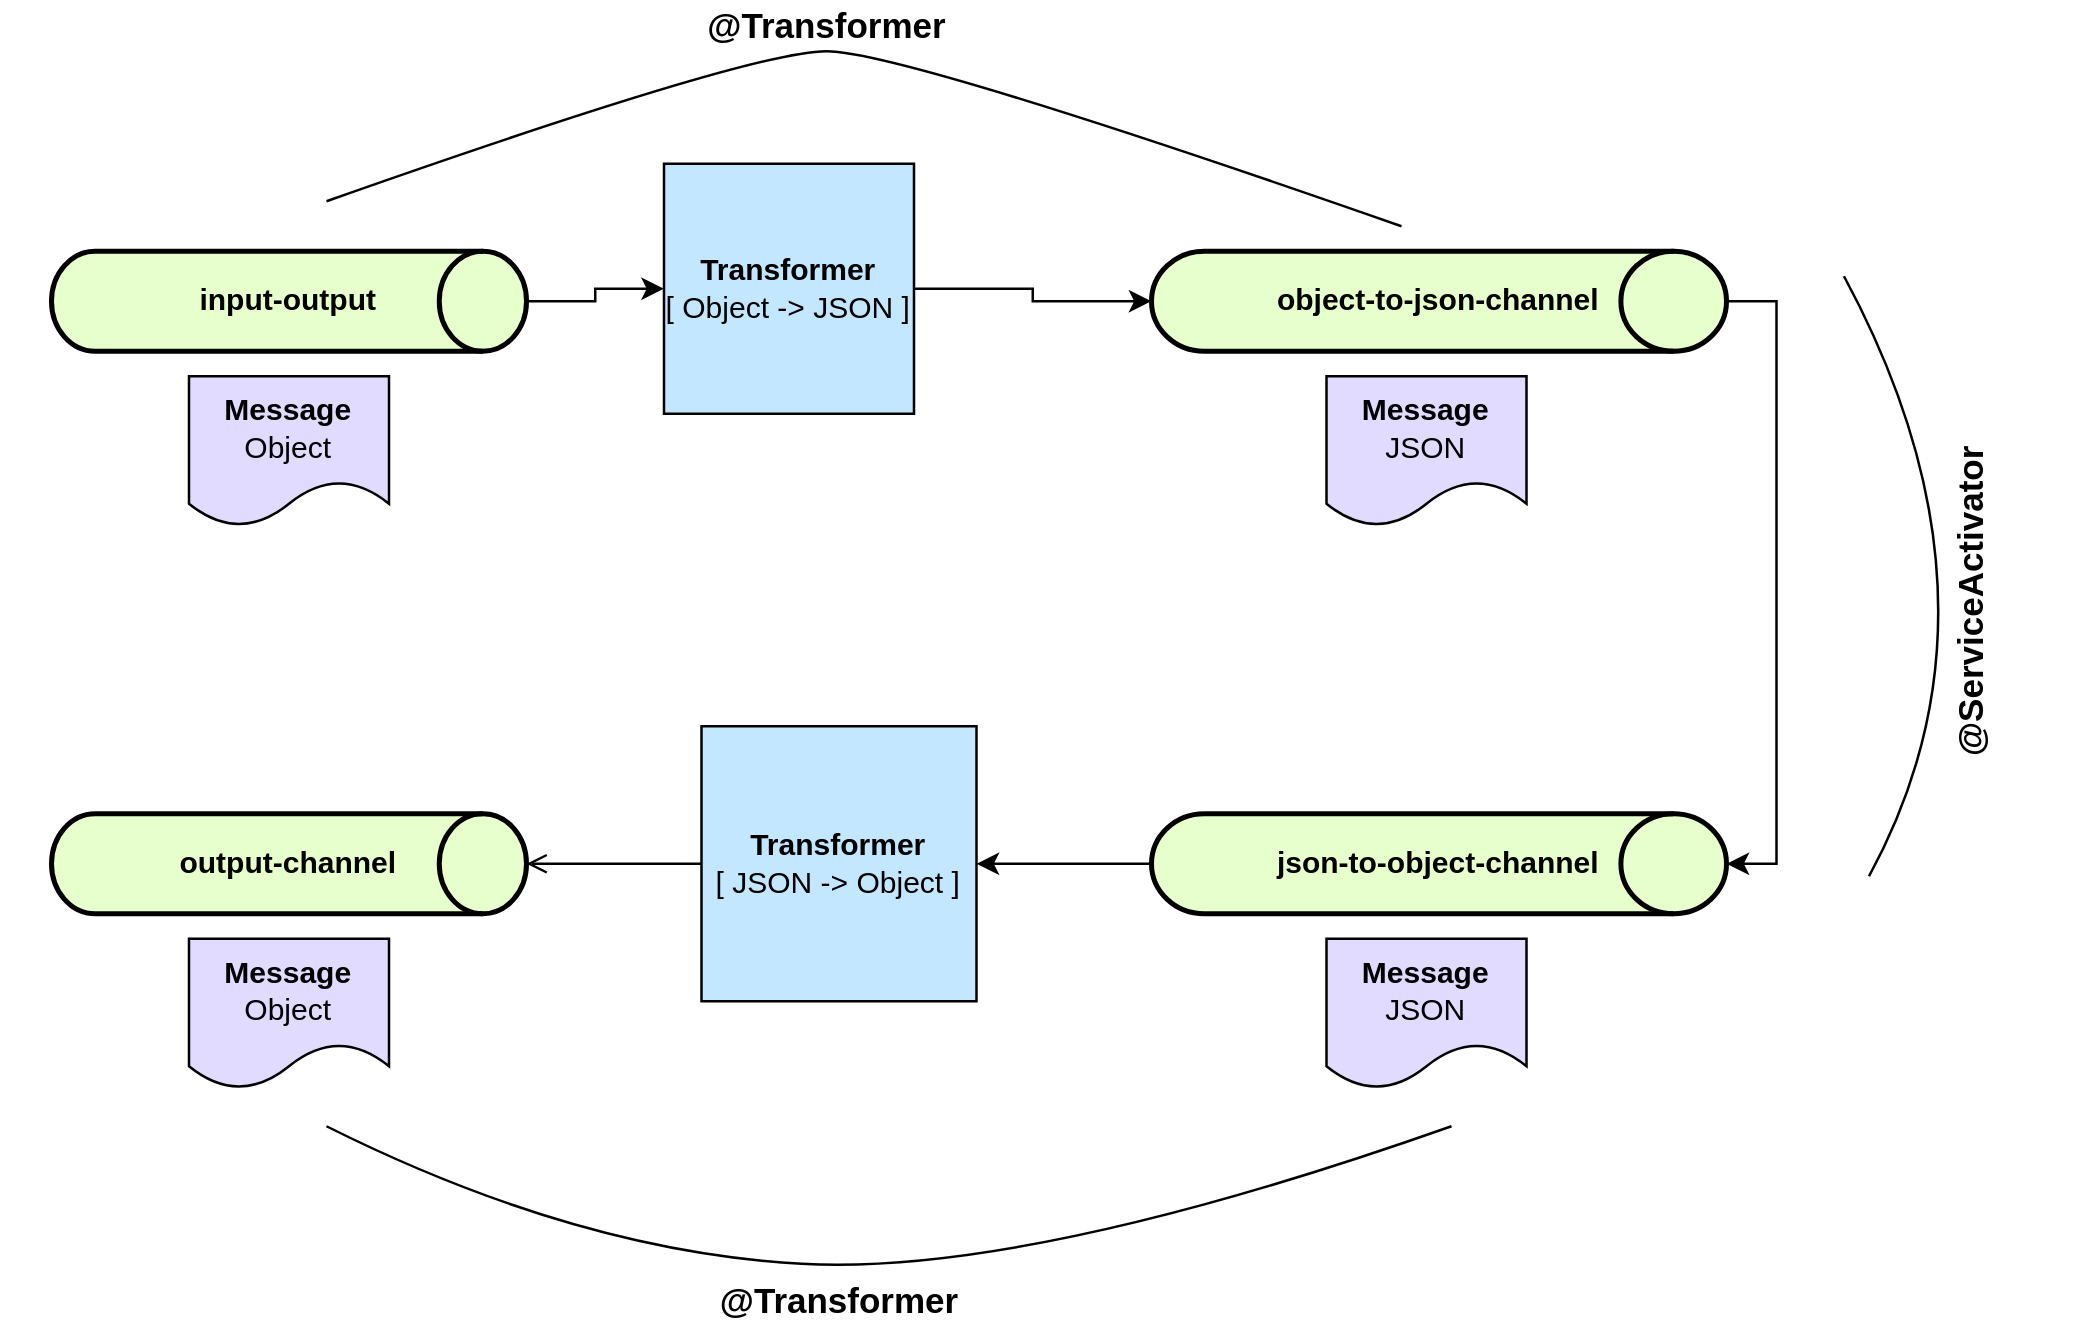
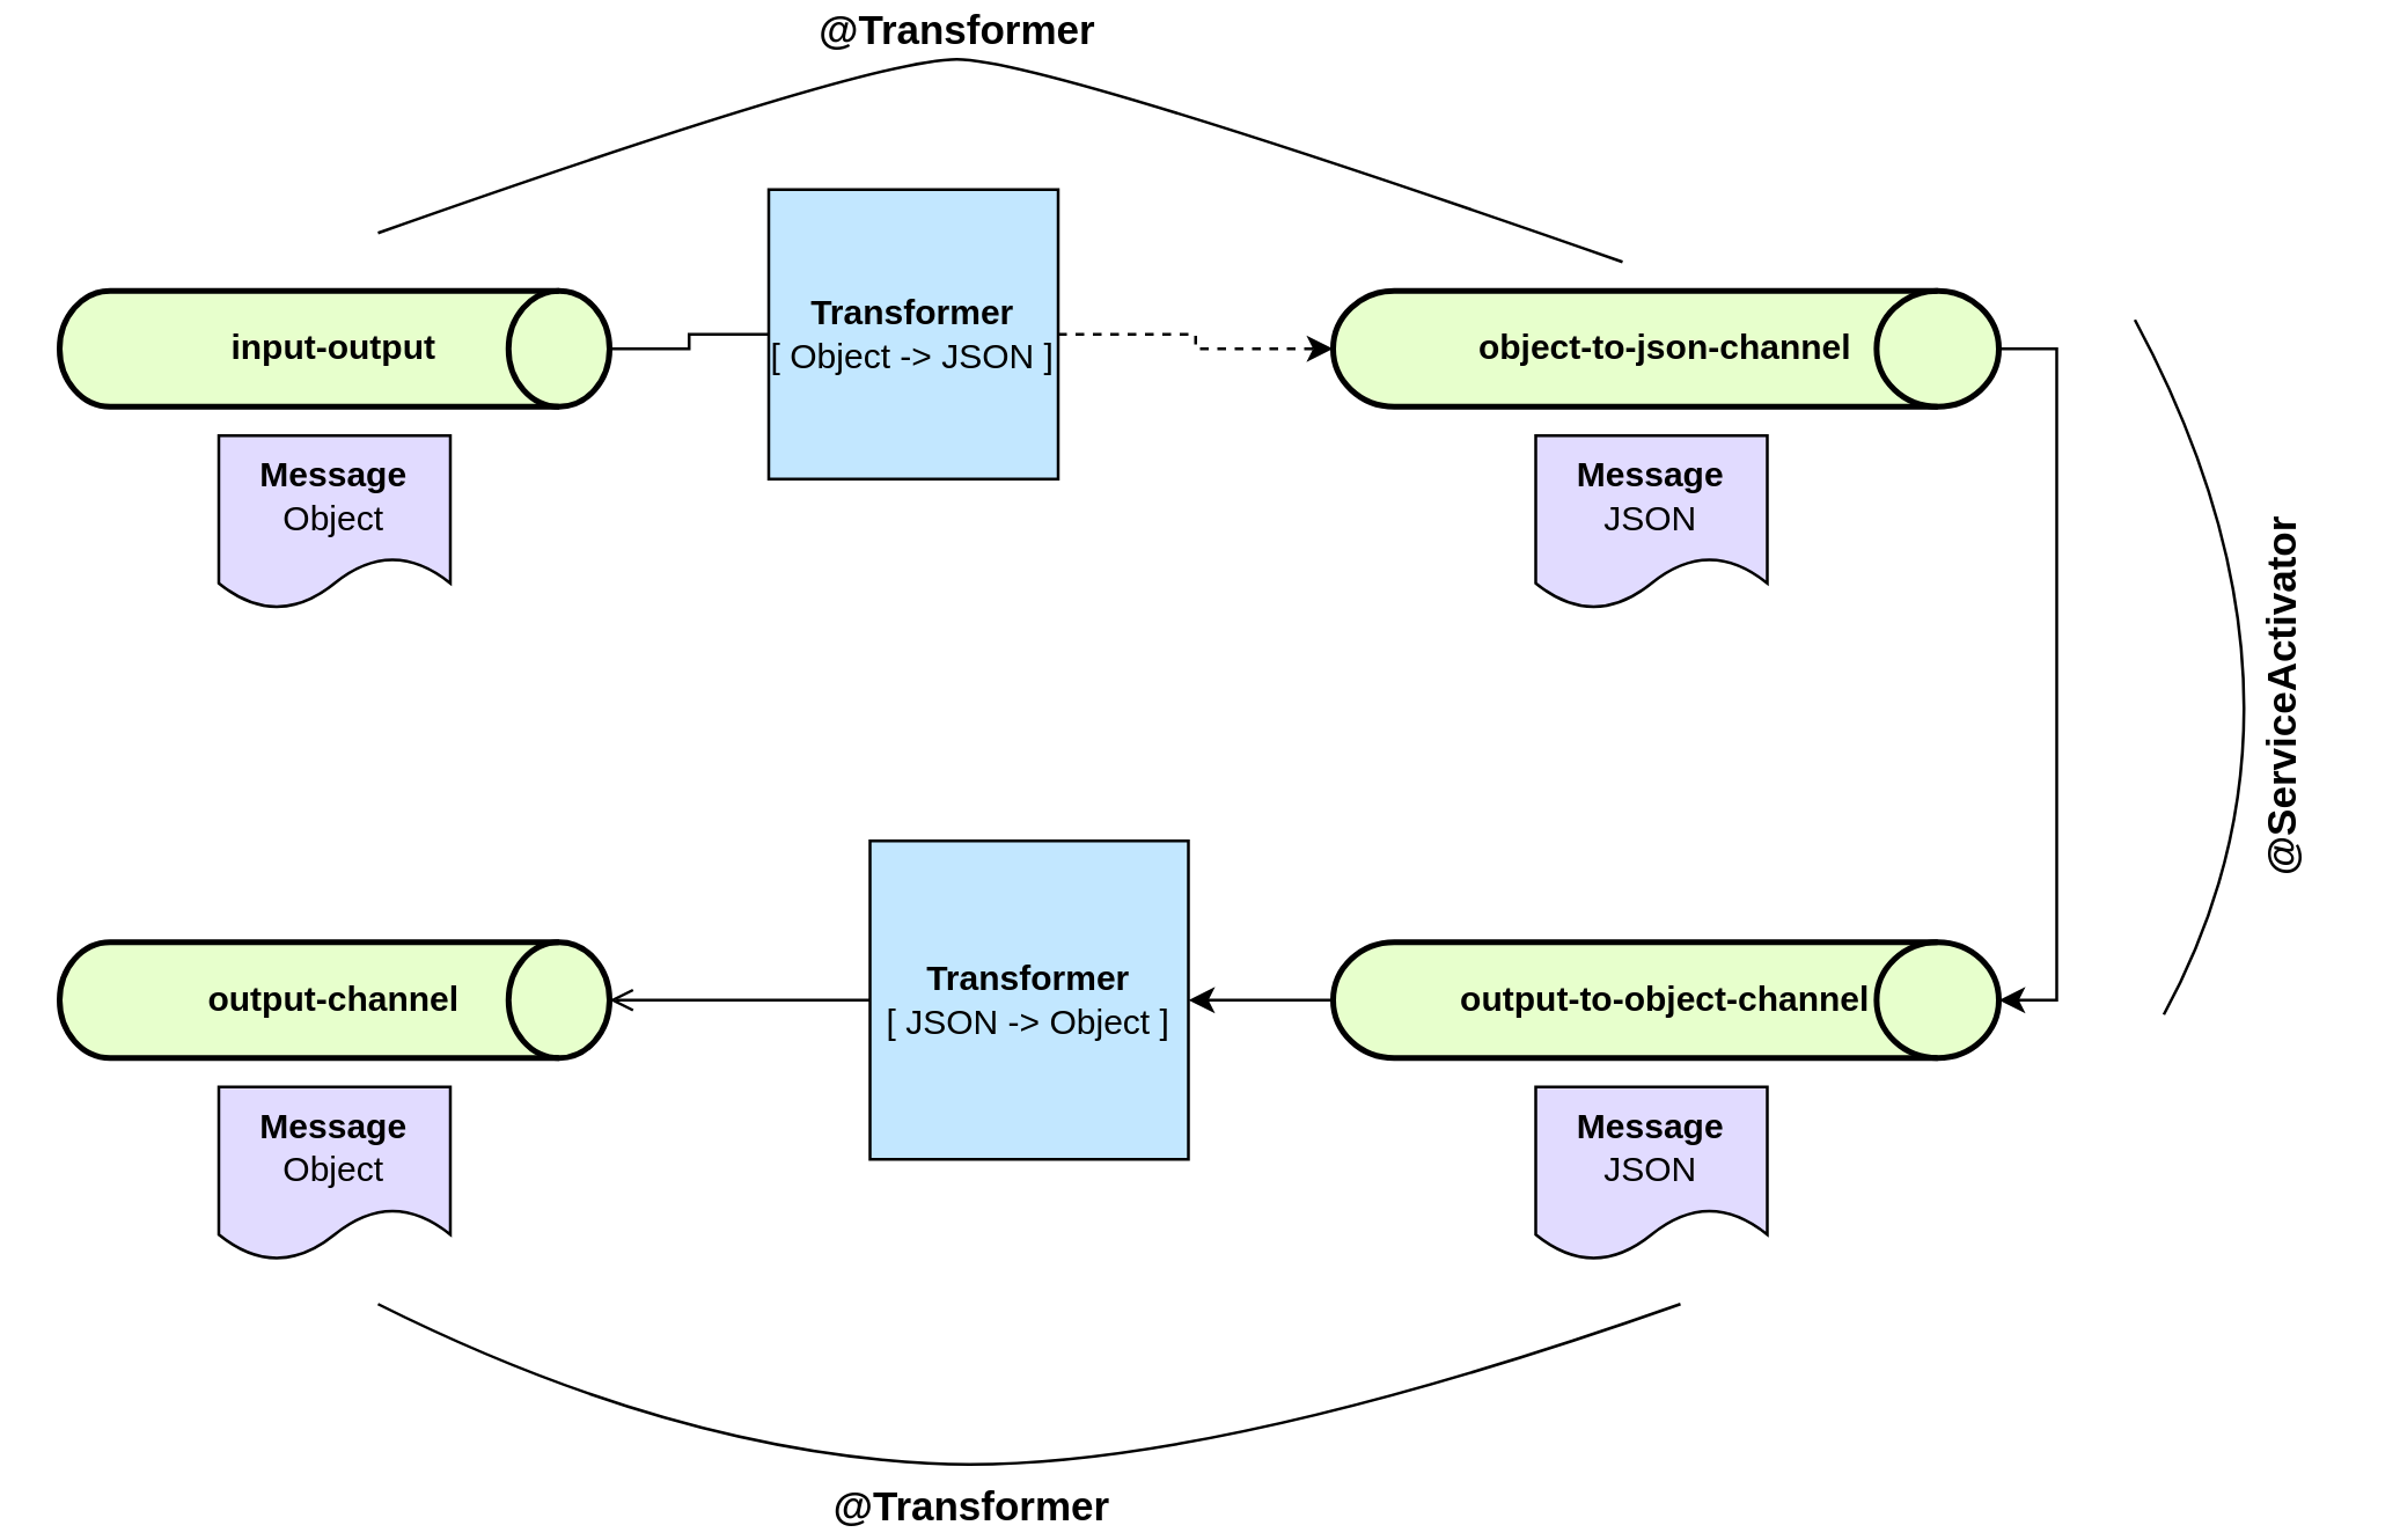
- <mxCell id="2" style="edgeStyle=orthogonalEdgeStyle;rounded=0;orthogonalLoop=1;jettySize=auto;html=1;exitX=1;exitY=0.5;exitDx=0;exitDy=0;exitPerimeter=0;entryX=0;entryY=0.5;entryDx=0;entryDy=0;" edge="1" parent="1" source="3" target="7"><mxGeometry relative="1" as="geometry" /></mxCell>
+ <mxCell id="2" style="edgeStyle=orthogonalEdgeStyle;rounded=0;orthogonalLoop=1;jettySize=auto;html=1;exitX=1;exitY=0.5;exitDx=0;exitDy=0;exitPerimeter=0;entryX=0;entryY=0.5;entryDx=0;entryDy=0;endArrow=none;" edge="1" parent="1" source="3" target="7"><mxGeometry relative="1" as="geometry" /></mxCell>
- <mxCell id="6" style="edgeStyle=orthogonalEdgeStyle;rounded=0;orthogonalLoop=1;jettySize=auto;html=1;entryX=0;entryY=0.5;entryDx=0;entryDy=0;entryPerimeter=0;" edge="1" parent="1" source="7" target="5"><mxGeometry relative="1" as="geometry" /></mxCell>
+ <mxCell id="6" style="edgeStyle=orthogonalEdgeStyle;rounded=0;orthogonalLoop=1;jettySize=auto;html=1;entryX=0;entryY=0.5;entryDx=0;entryDy=0;entryPerimeter=0;dashed=1;" edge="1" parent="1" source="7" target="5"><mxGeometry relative="1" as="geometry" /></mxCell>
- <mxCell id="14" value="&lt;b&gt;Transformer&lt;/b&gt;&lt;br&gt;[ JSON -&amp;gt; Object ]" style="whiteSpace=wrap;html=1;aspect=fixed;fillColor=#C2E7FF;" vertex="1" parent="1"><mxGeometry x="280" y="290" width="110" height="110" as="geometry" /></mxCell>
+ <mxCell id="14" value="&lt;b&gt;Transformer&lt;/b&gt;&lt;br&gt;[ JSON -&amp;gt; Object ]" style="whiteSpace=wrap;html=1;aspect=fixed;fillColor=#C2E7FF;" vertex="1" parent="1"><mxGeometry x="300" y="290" width="110" height="110" as="geometry" /></mxCell>
- <mxCell id="12" value="json-to-object-channel" style="strokeWidth=2;html=1;shape=mxgraph.flowchart.direct_data;whiteSpace=wrap;fillColor=#E7FFCC;fontStyle=1" vertex="1" parent="1"><mxGeometry x="460" y="325" width="230" height="40" as="geometry" /></mxCell>
+ <mxCell id="12" value="output-to-object-channel" style="strokeWidth=2;html=1;shape=mxgraph.flowchart.direct_data;whiteSpace=wrap;fillColor=#E7FFCC;fontStyle=1" vertex="1" parent="1"><mxGeometry x="460" y="325" width="230" height="40" as="geometry" /></mxCell>
